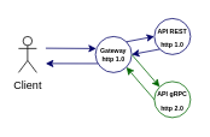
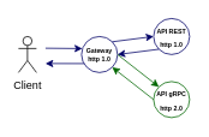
- <mxCell id="2" value="&lt;h6&gt;&lt;font style=&quot;font-size: 7px&quot;&gt;Gateway&lt;br&gt;&lt;/font&gt;&lt;font style=&quot;font-size: 7px&quot;&gt;http 1.0&lt;/font&gt;&lt;/h6&gt;" style="ellipse;whiteSpace=wrap;html=1;strokeColor=#000066;" vertex="1" parent="1"><mxGeometry x="105" y="40" width="40" height="40" as="geometry" /></mxCell>
+ <mxCell id="2" value="&lt;h6&gt;&lt;font style=&quot;font-size: 7px&quot;&gt;Gateway&lt;br&gt;&lt;/font&gt;&lt;font style=&quot;font-size: 7px&quot;&gt;http 1.0&lt;/font&gt;&lt;/h6&gt;" style="ellipse;whiteSpace=wrap;html=1;strokeColor=#000066;" vertex="1" parent="1"><mxGeometry x="90" y="40" width="40" height="40" as="geometry" /></mxCell>
